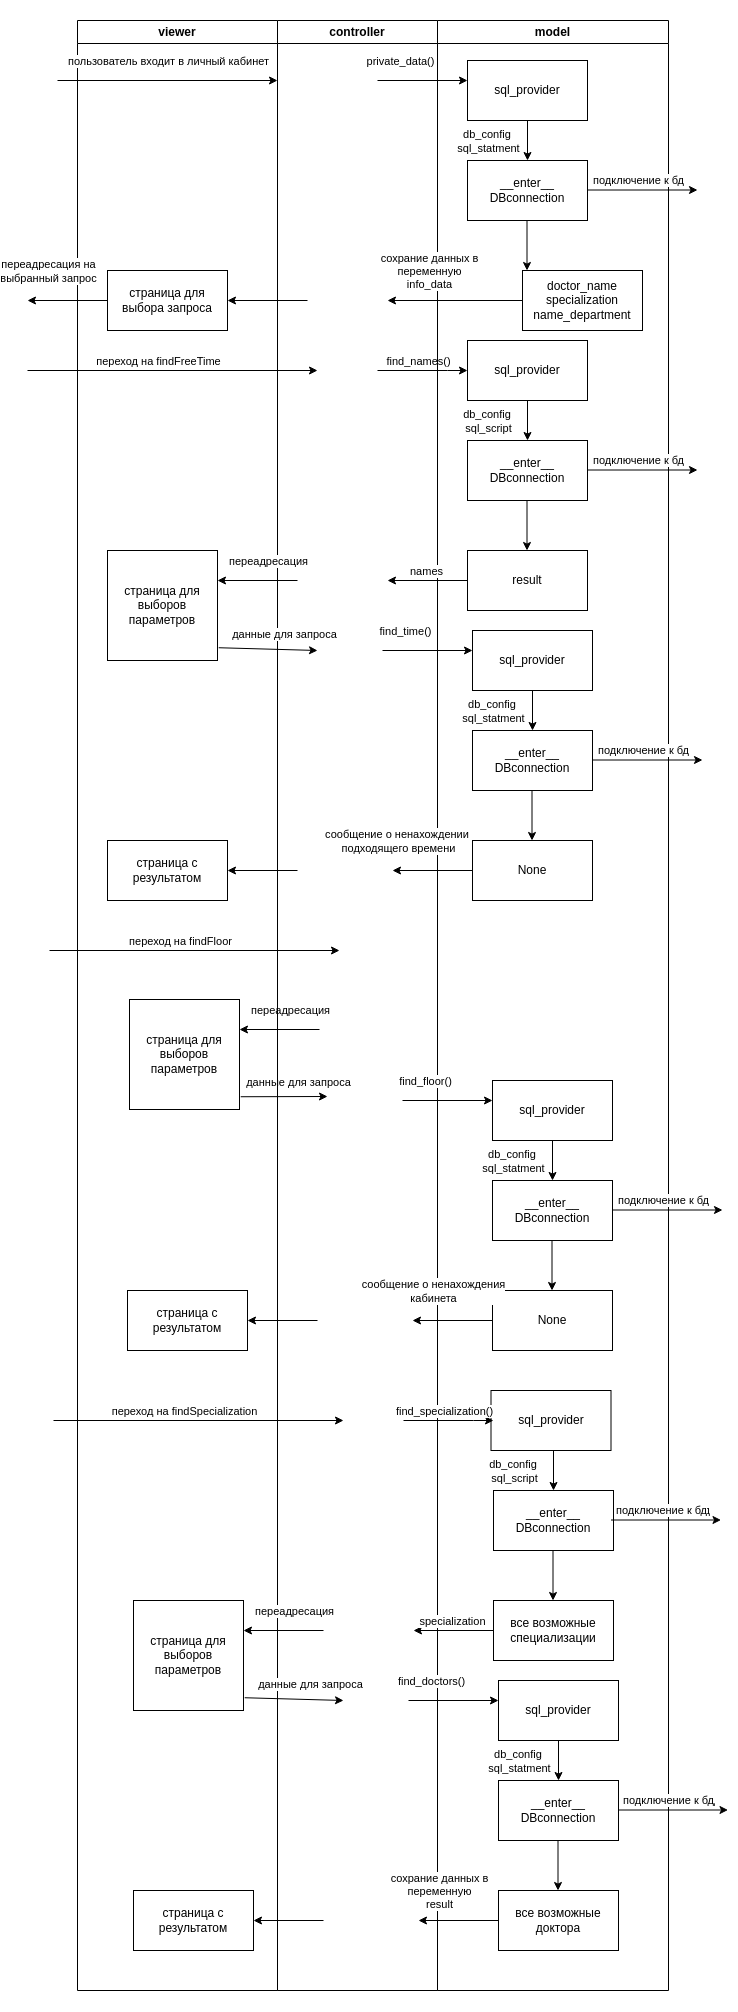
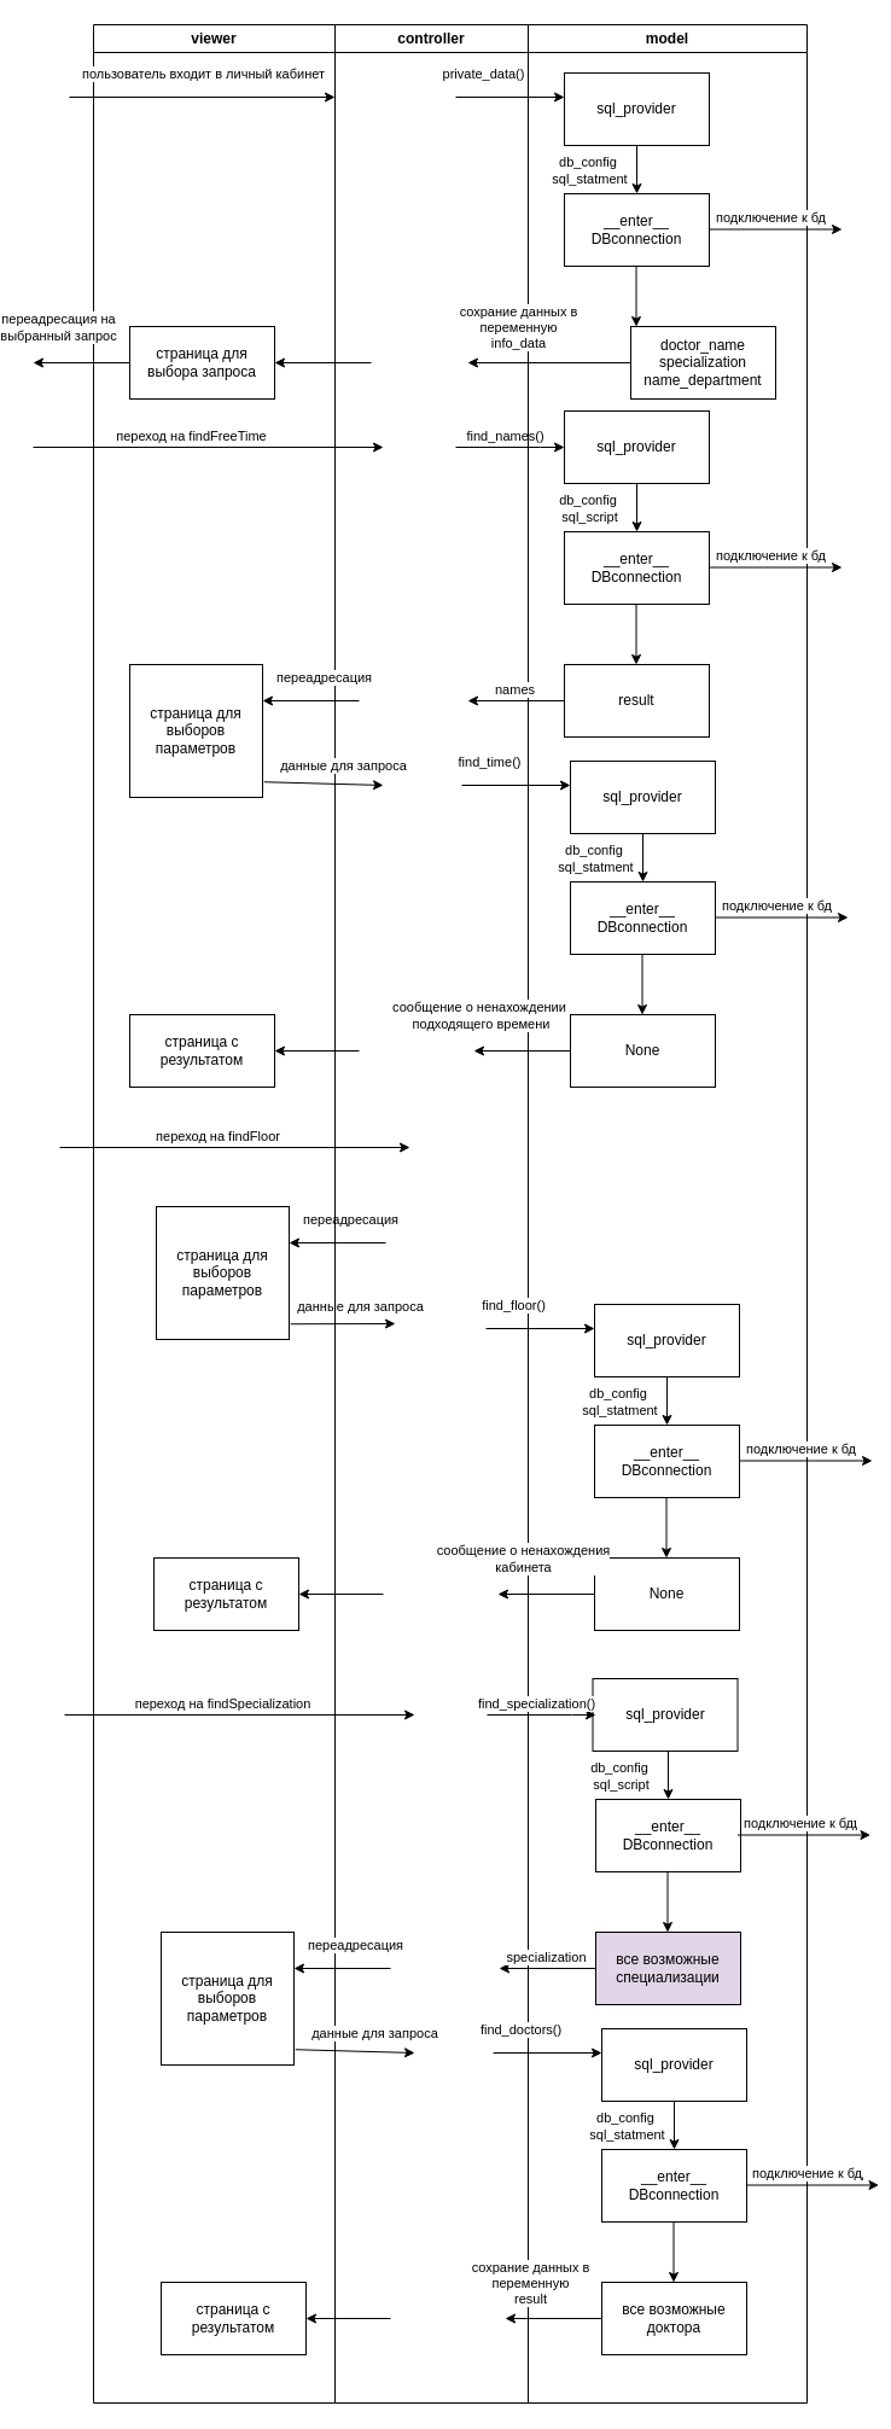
- <mxCell id="57" value="все возможные специализации" style="rounded=0;whiteSpace=wrap;html=1;" vertex="1" parent="18"><mxGeometry x="56" y="1580" width="120" height="60" as="geometry" /></mxCell>
+ <mxCell id="57" value="все возможные специализации" style="rounded=0;whiteSpace=wrap;html=1;fillColor=#e1d5e7;" vertex="1" parent="18"><mxGeometry x="56" y="1580" width="120" height="60" as="geometry" /></mxCell>
